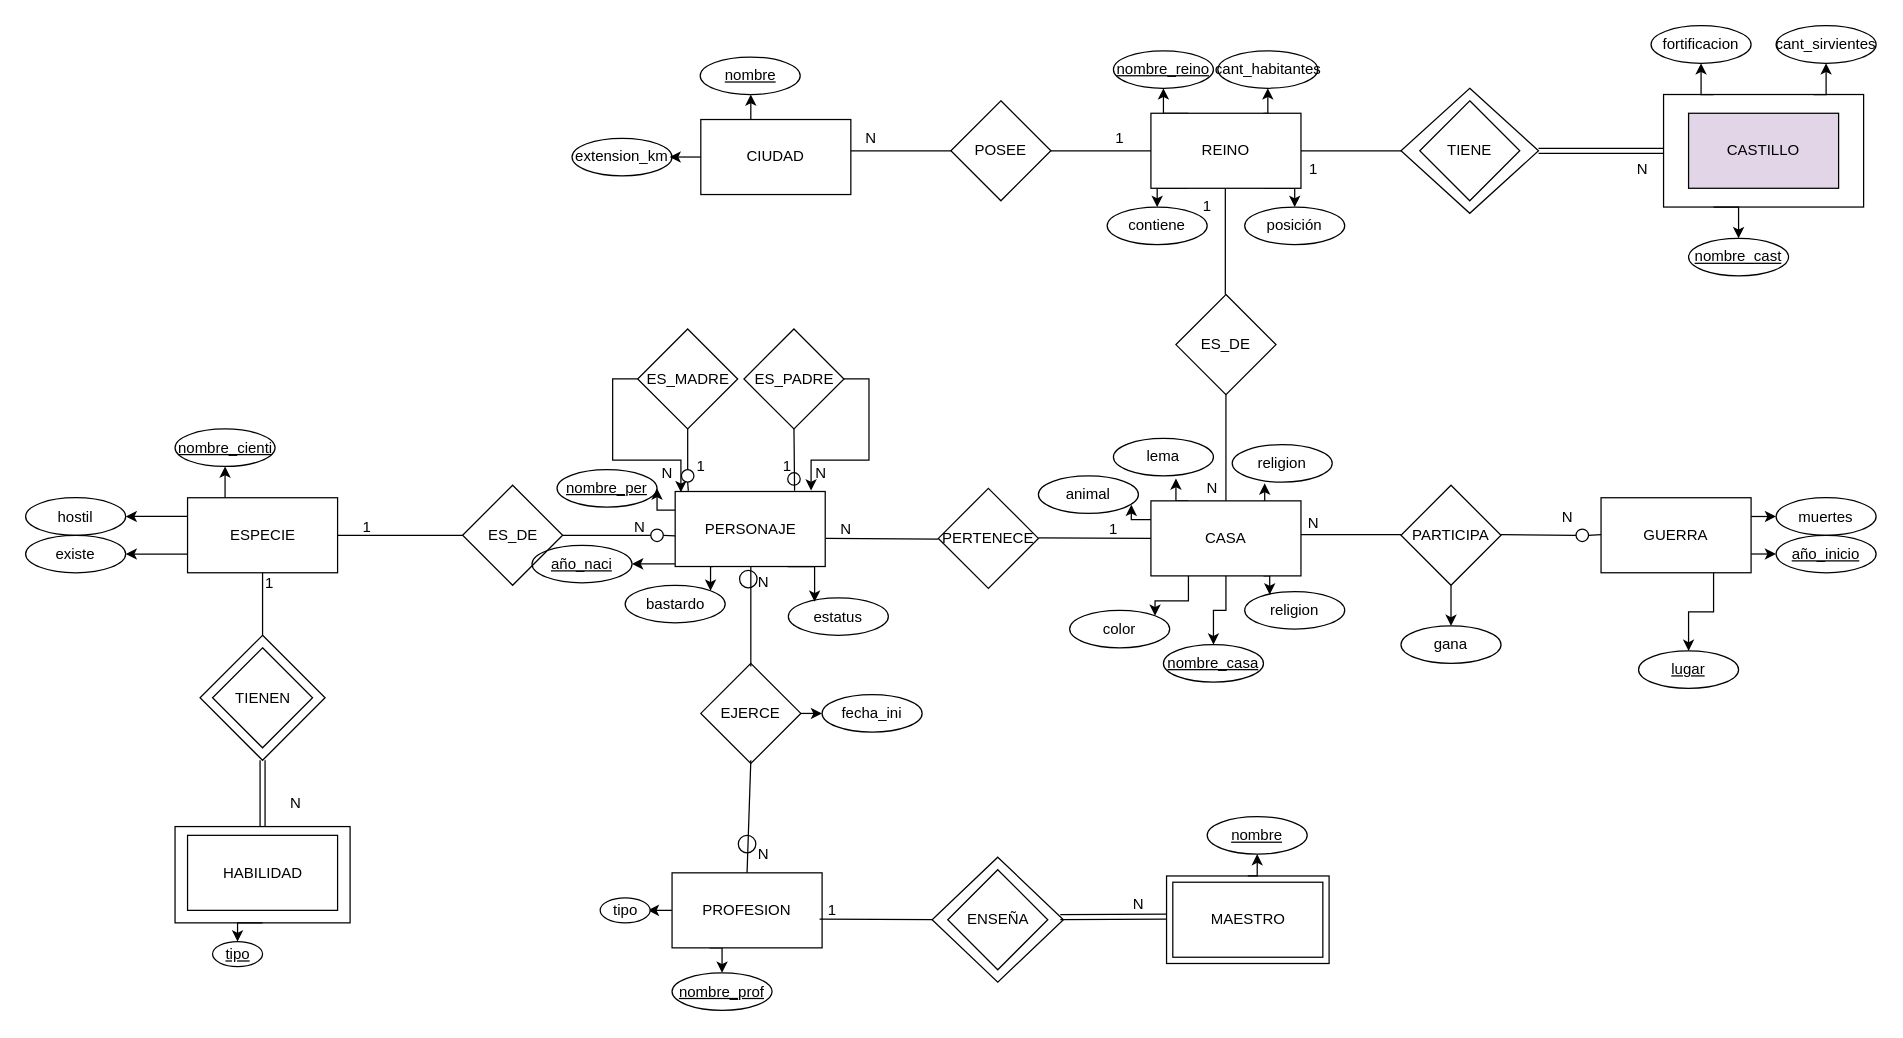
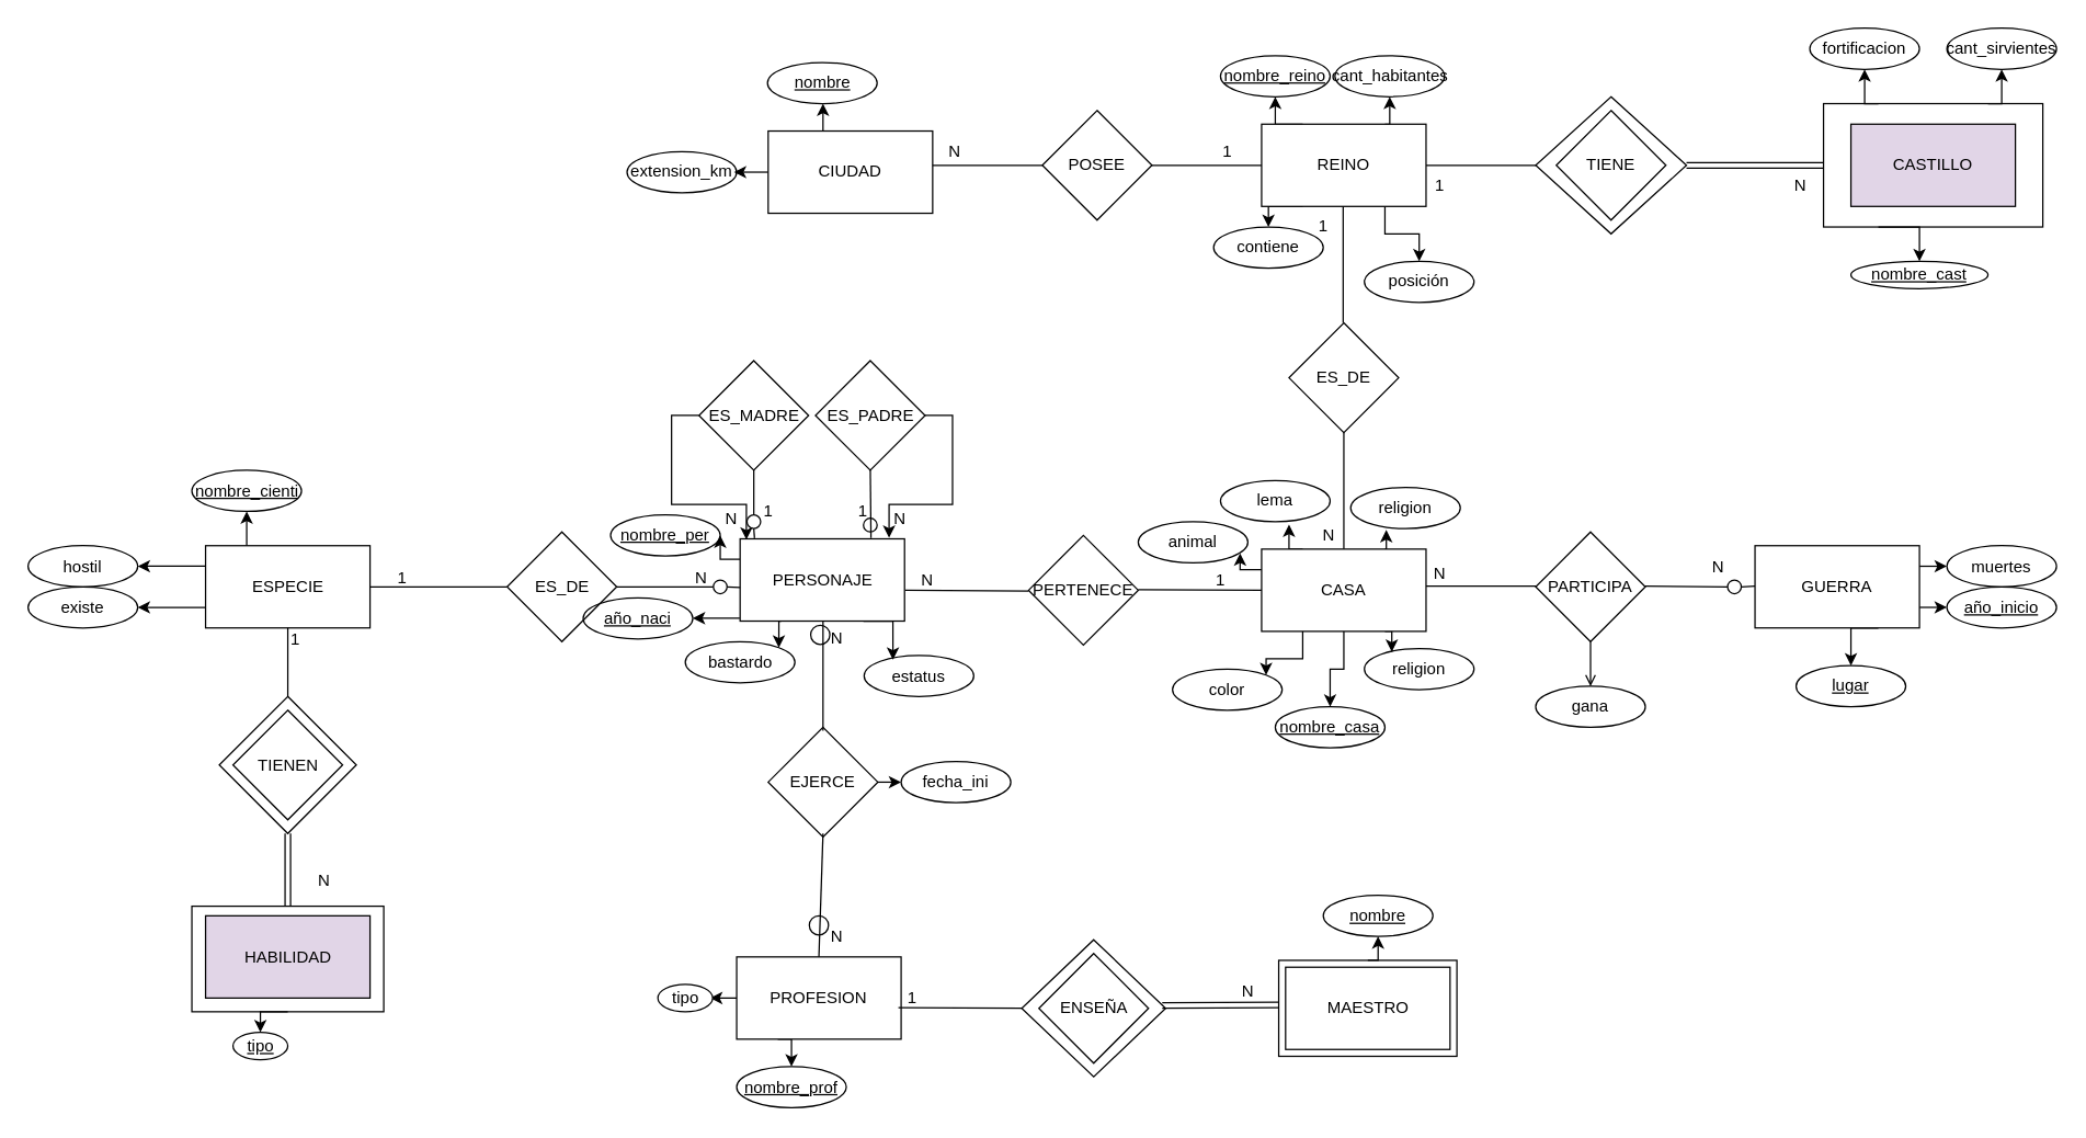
- <mxCell id="106" value="posición" parent="1" style="ellipse;whiteSpace=wrap;html=1;fillColor=none;" vertex="1"><mxGeometry as="geometry" x="995" y="165" width="80" height="30" /></mxCell>
+ <mxCell id="106" value="posición" parent="1" style="ellipse;whiteSpace=wrap;html=1;fillColor=none;" vertex="1"><mxGeometry x="995" y="190" as="geometry" width="80" height="30" /></mxCell>
- <mxCell id="79" value="&lt;u&gt;nombre_cast&lt;/u&gt;" parent="1" style="ellipse;whiteSpace=wrap;html=1;fillColor=none;" vertex="1"><mxGeometry as="geometry" x="1350" y="190" width="80" height="30" /></mxCell>
+ <mxCell id="79" value="&lt;u&gt;nombre_cast&lt;/u&gt;" parent="1" style="ellipse;whiteSpace=wrap;html=1;fillColor=none;" vertex="1"><mxGeometry x="1350" y="190" as="geometry" width="100" height="20" /></mxCell>
- <mxCell id="36" parent="1" style="edgeStyle=orthogonalEdgeStyle;rounded=0;orthogonalLoop=1;jettySize=auto;html=1;exitX=0.5;exitY=1;exitDx=0;exitDy=0;entryX=0.5;entryY=0;entryDx=0;entryDy=0;" source="37" target="113" edge="1"><mxGeometry as="geometry" relative="1" /></mxCell>
+ <mxCell id="36" parent="1" style="edgeStyle=orthogonalEdgeStyle;rounded=0;orthogonalLoop=1;jettySize=auto;html=1;exitX=0.5;exitY=1;exitDx=0;exitDy=0;entryX=0.5;entryY=0;entryDx=0;entryDy=0;endArrow=open;" source="37" target="113" edge="1"><mxGeometry as="geometry" relative="1" /></mxCell>
- <mxCell id="76" value="&lt;u&gt;lugar&lt;/u&gt;" parent="1" style="ellipse;whiteSpace=wrap;html=1;fillColor=none;" vertex="1"><mxGeometry x="1310" y="520" as="geometry" width="80" height="30" /></mxCell>
+ <mxCell id="76" value="&lt;u&gt;lugar&lt;/u&gt;" parent="1" style="ellipse;whiteSpace=wrap;html=1;fillColor=none;" vertex="1"><mxGeometry as="geometry" x="1310" y="485" width="80" height="30" /></mxCell>
- <mxCell id="35" value="HABILIDAD" parent="1" style="rounded=0;whiteSpace=wrap;html=1;" vertex="1"><mxGeometry as="geometry" x="149.5" y="667.5" width="120" height="60" /></mxCell>
+ <mxCell id="35" value="HABILIDAD" parent="1" style="rounded=0;whiteSpace=wrap;html=1;fillColor=#e1d5e7;" vertex="1"><mxGeometry as="geometry" x="149.5" y="667.5" width="120" height="60" /></mxCell>
